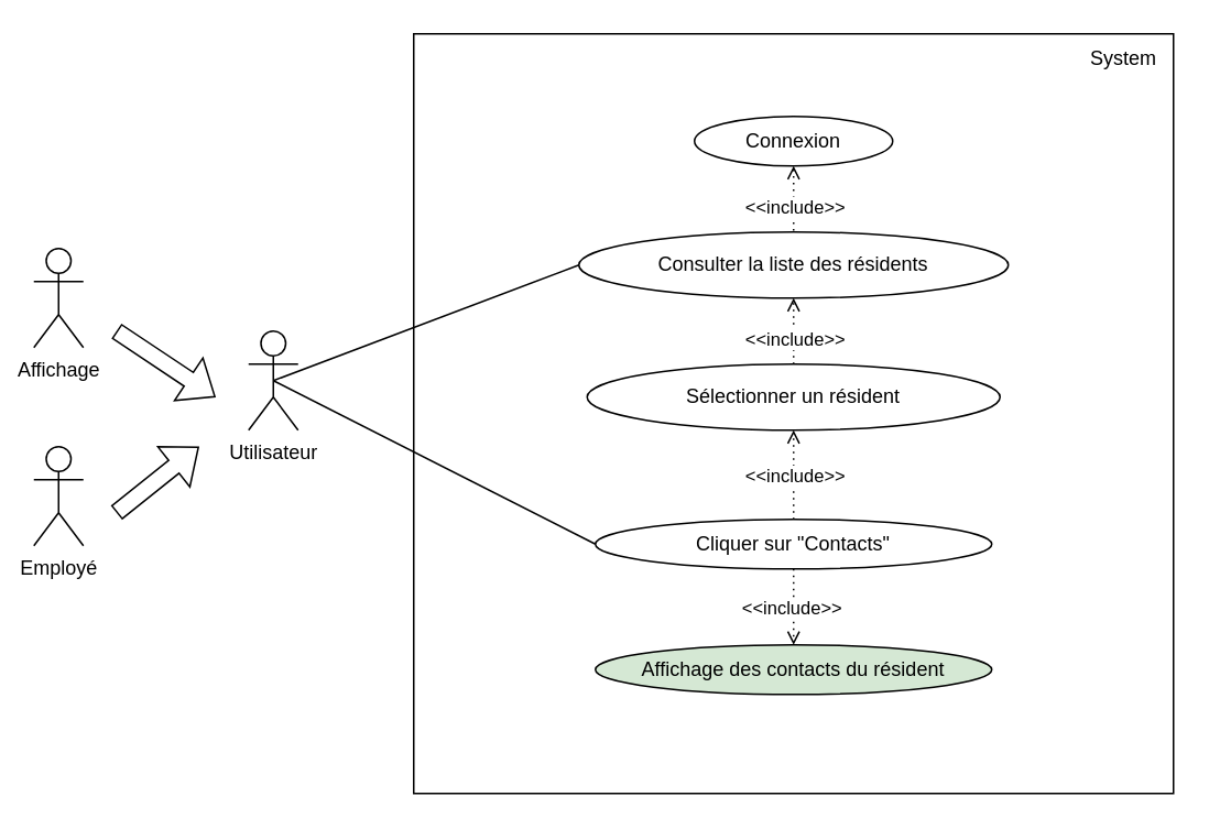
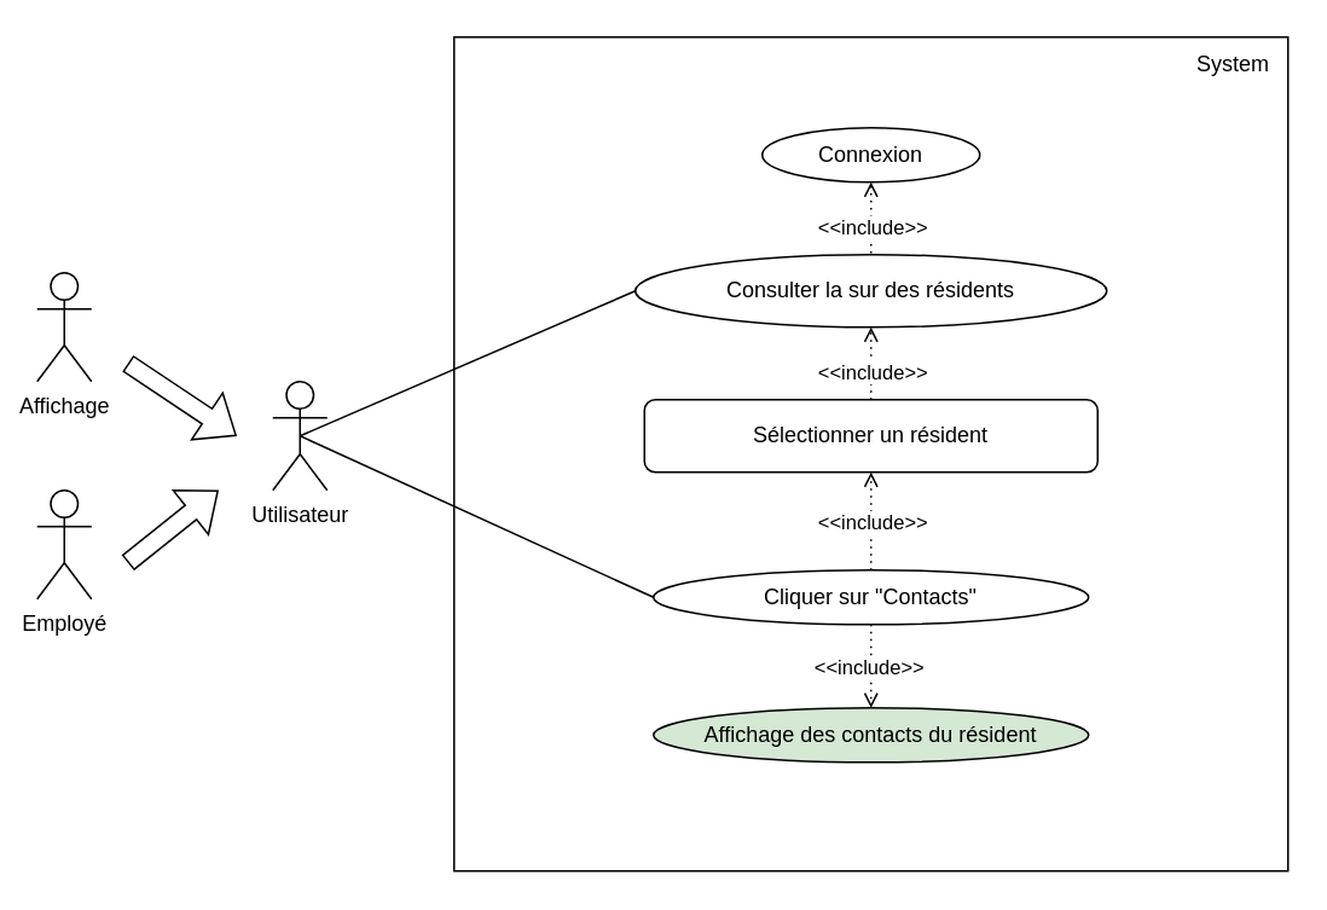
- <mxCell id="5" value="Consulter la liste des résidents" style="ellipse;whiteSpace=wrap;html=1;" parent="1" vertex="1"><mxGeometry x="350" y="140" width="260" height="40" as="geometry" /></mxCell>
+ <mxCell id="5" value="Consulter la sur des résidents" style="ellipse;whiteSpace=wrap;html=1;" parent="1" vertex="1"><mxGeometry x="350" y="140" width="260" height="40" as="geometry" /></mxCell>
- <mxCell id="4" value="Utilisateur" style="shape=umlActor;verticalLabelPosition=bottom;verticalAlign=top;html=1;outlineConnect=0;" parent="1" vertex="1"><mxGeometry x="150" y="200" width="30" height="60" as="geometry" /></mxCell>
+ <mxCell id="4" value="Utilisateur" style="shape=umlActor;verticalLabelPosition=bottom;verticalAlign=top;html=1;outlineConnect=0;" parent="1" vertex="1"><mxGeometry x="150" y="210" width="30" height="60" as="geometry" /></mxCell>
- <mxCell id="6" value="Sélectionner un résident" style="ellipse;whiteSpace=wrap;html=1;" parent="1" vertex="1"><mxGeometry x="355" y="220" width="250" height="40" as="geometry" /></mxCell>
+ <mxCell id="6" value="Sélectionner un résident" style="whiteSpace=wrap;html=1;rounded=1;" parent="1" vertex="1"><mxGeometry x="355" y="220" width="250" height="40" as="geometry" /></mxCell>
